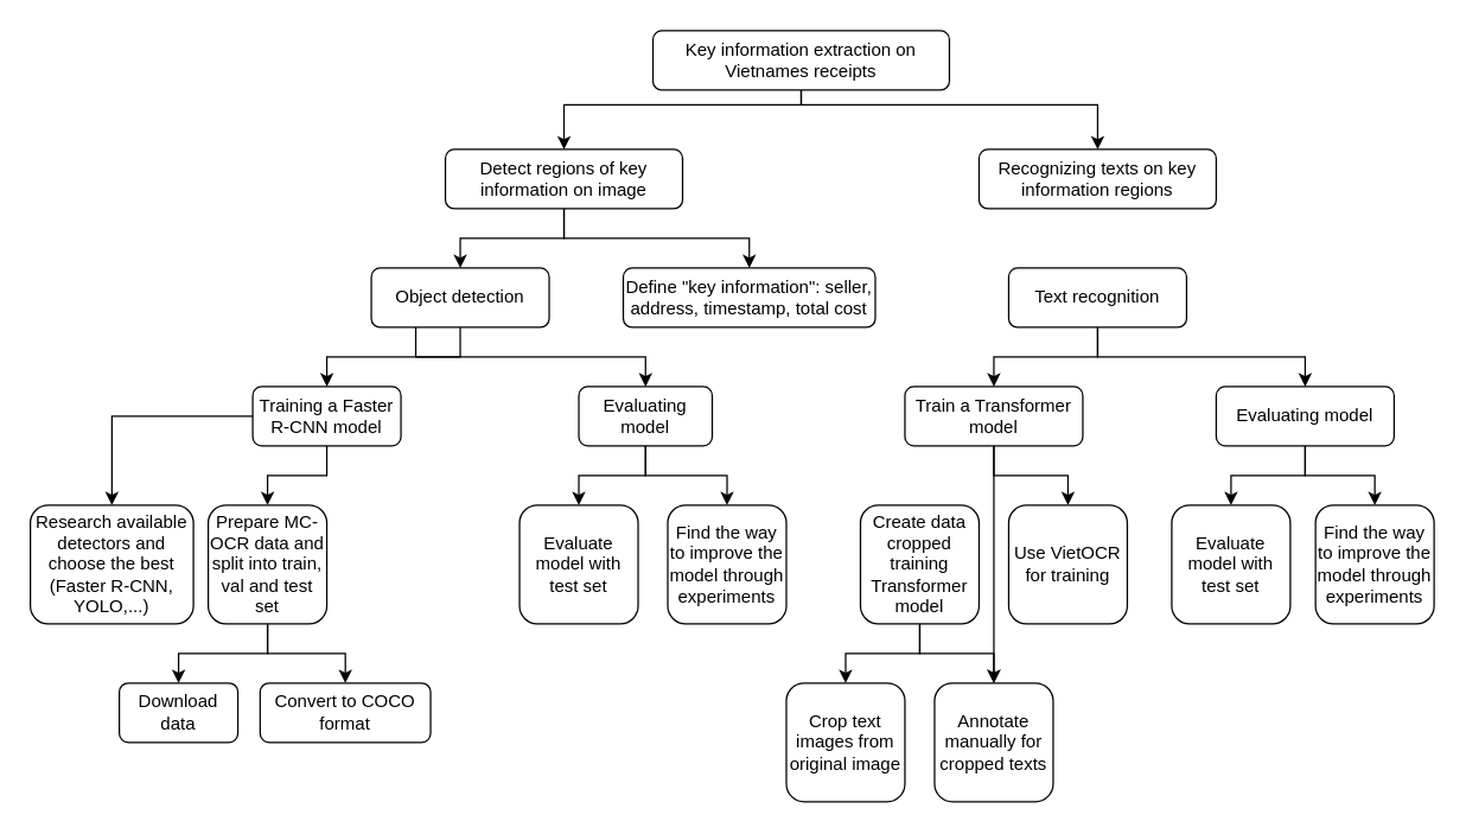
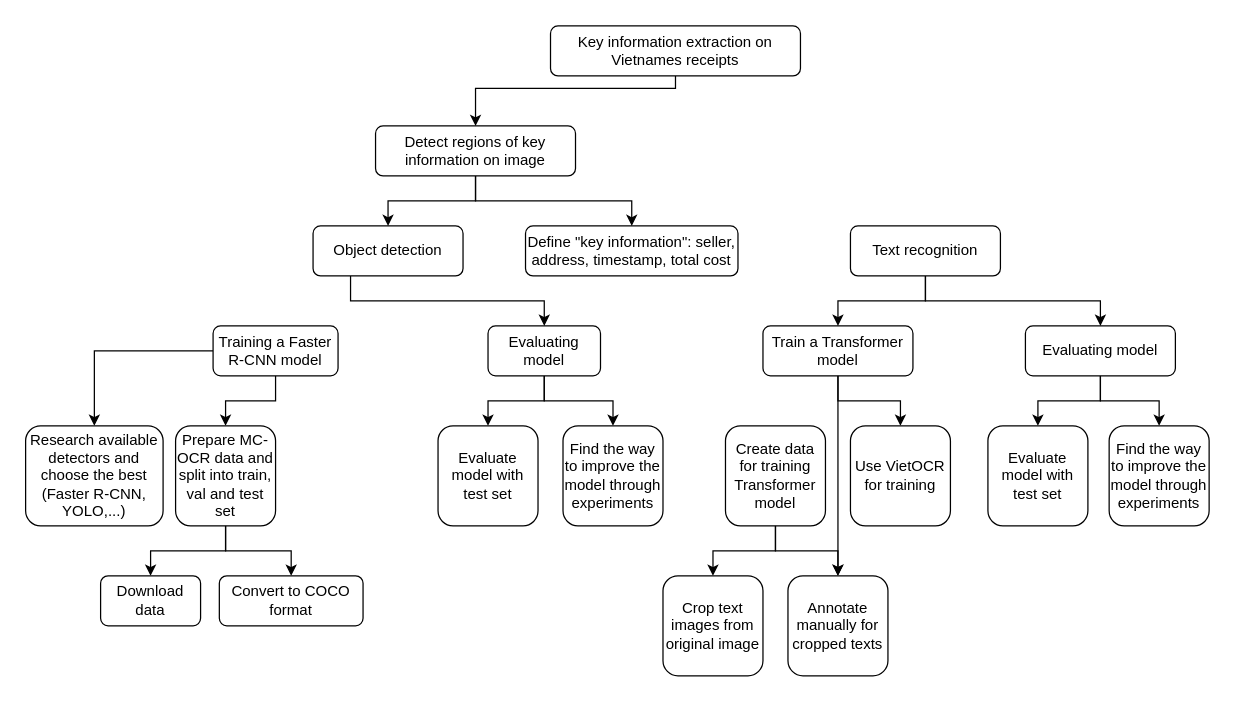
- <mxCell id="3" style="edgeStyle=orthogonalEdgeStyle;rounded=0;orthogonalLoop=1;jettySize=auto;html=1;entryX=0.5;entryY=0;entryDx=0;entryDy=0;" edge="1" parent="1" source="4" target="5"><mxGeometry relative="1" as="geometry"><Array as="points"><mxPoint x="540" y="70" /><mxPoint x="740" y="70" /></Array></mxGeometry></mxCell>
- <mxCell id="5" value="Recognizing texts on key information regions" style="rounded=1;whiteSpace=wrap;html=1;" vertex="1" parent="1"><mxGeometry x="660" y="100" width="160" height="40" as="geometry" /></mxCell>
- <mxCell id="9" style="edgeStyle=orthogonalEdgeStyle;rounded=0;orthogonalLoop=1;jettySize=auto;html=1;entryX=0.5;entryY=0;entryDx=0;entryDy=0;" edge="1" parent="1" source="11" target="15"><mxGeometry relative="1" as="geometry" /></mxCell>
- <mxCell id="38" value="Create data cropped training Transformer model" style="rounded=1;whiteSpace=wrap;html=1;" vertex="1" parent="1"><mxGeometry x="580" y="340" width="80" height="80" as="geometry" /></mxCell>
+ <mxCell id="38" value="Create data for training Transformer model" style="rounded=1;whiteSpace=wrap;html=1;" vertex="1" parent="1"><mxGeometry x="580" y="340" width="80" height="80" as="geometry" /></mxCell>
